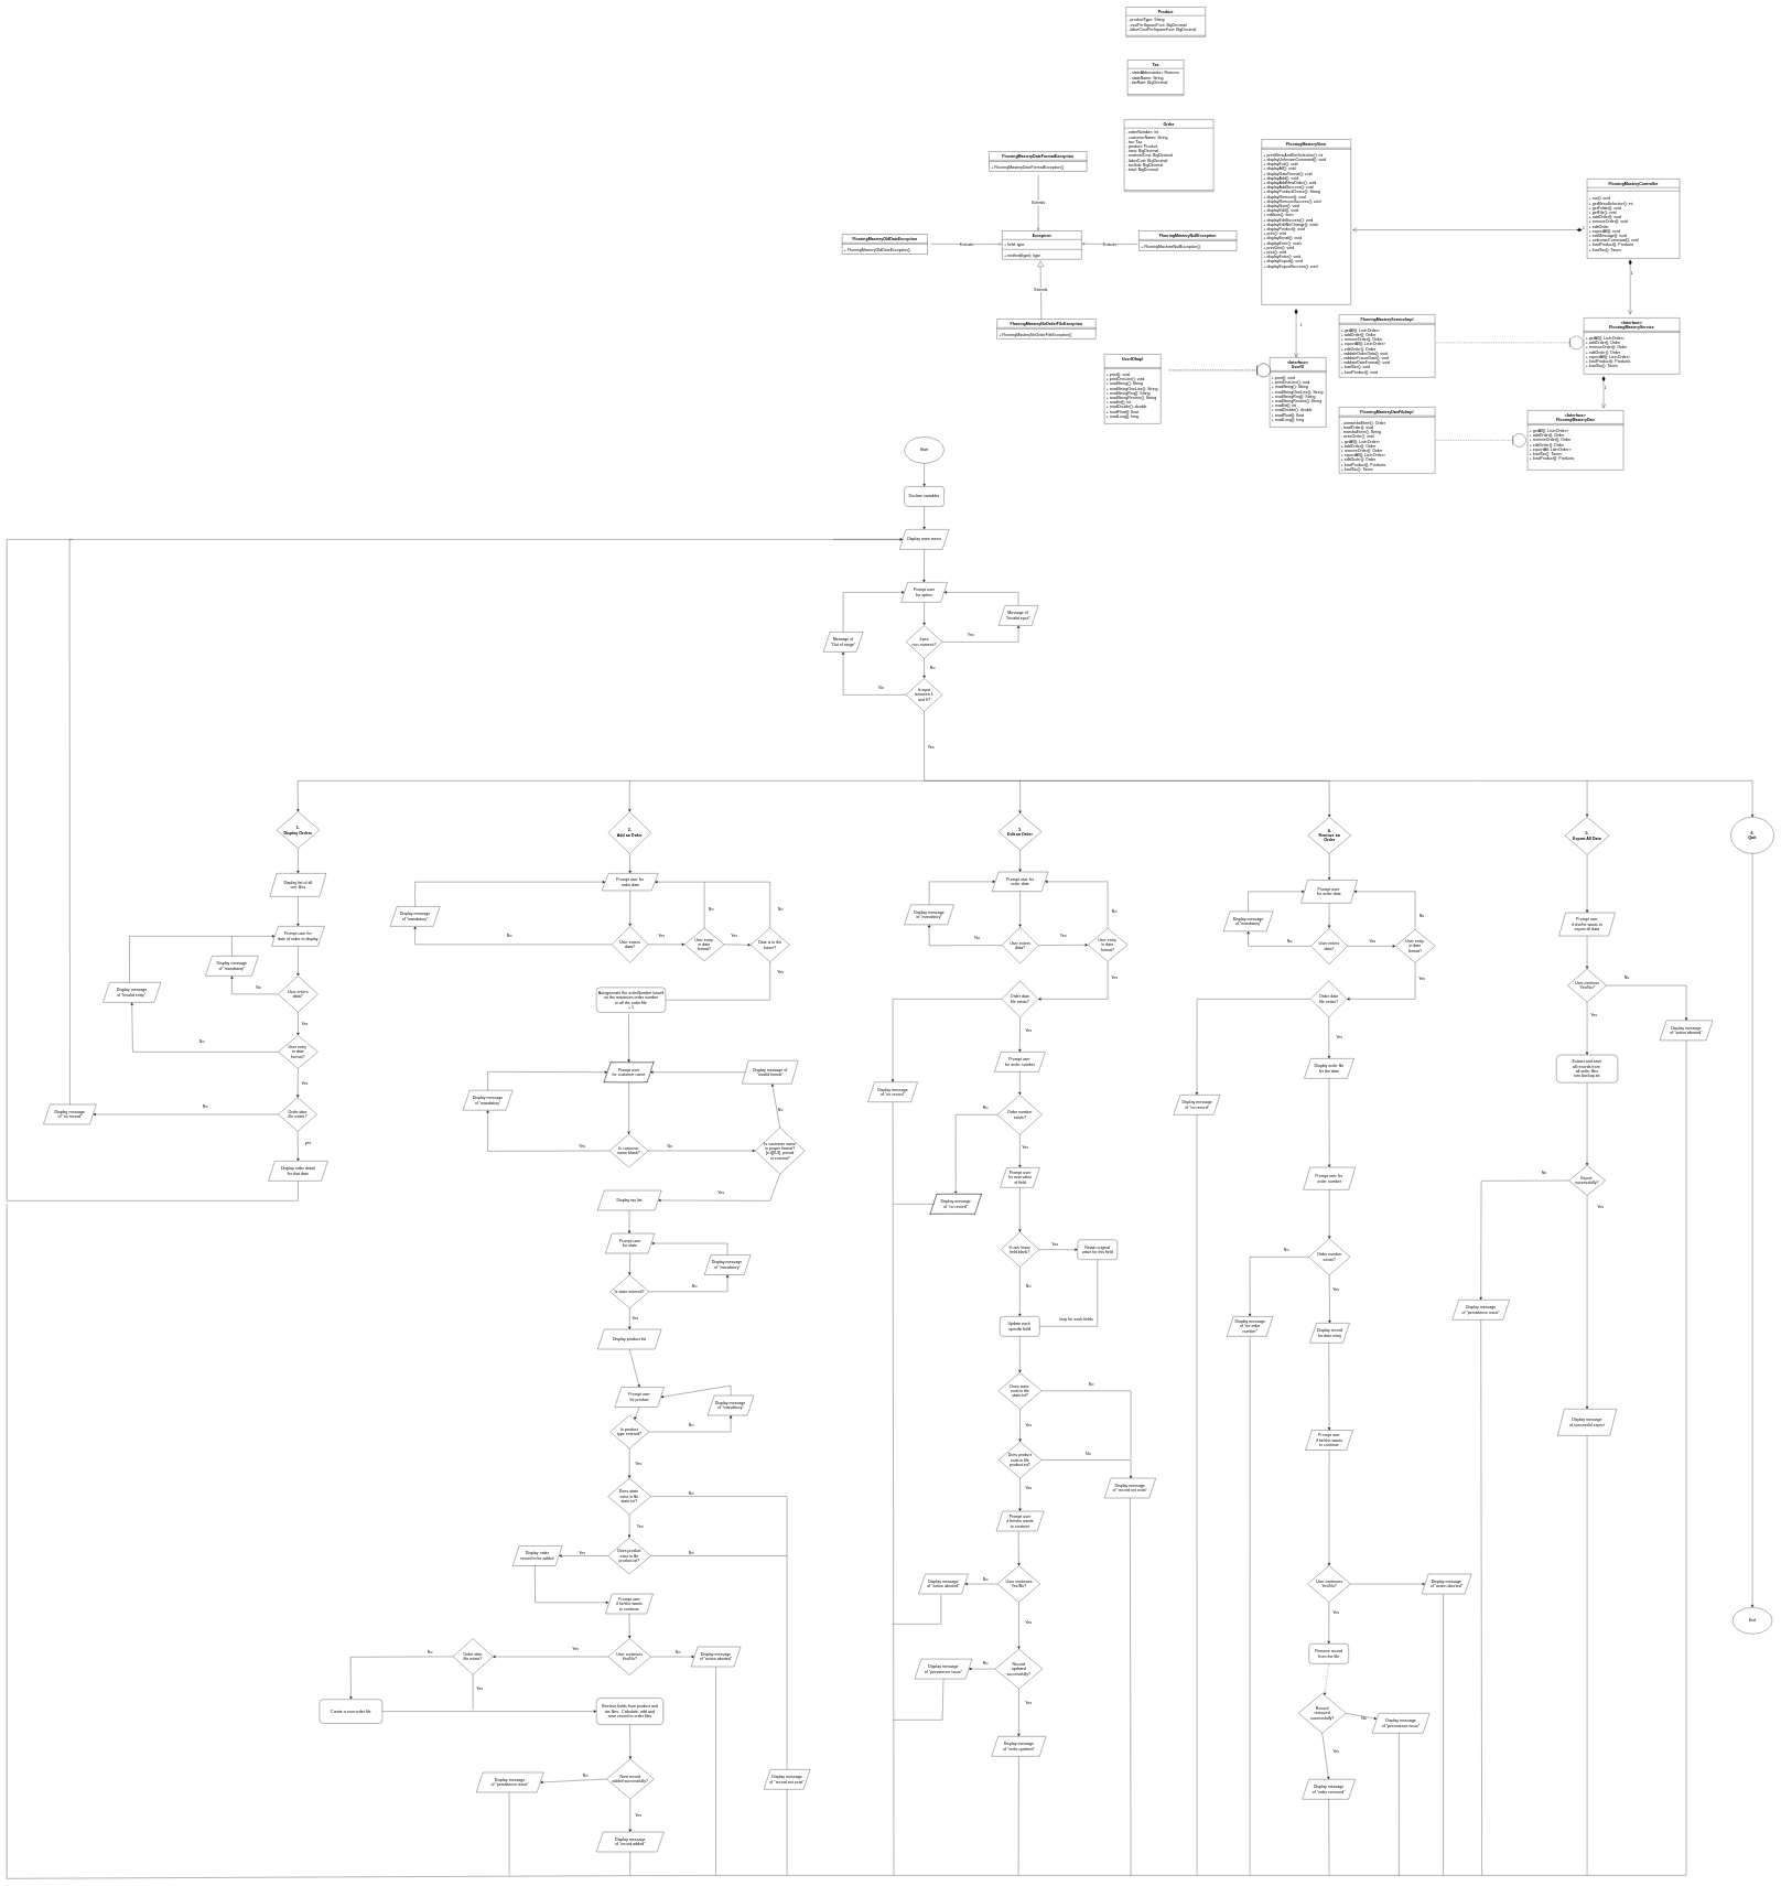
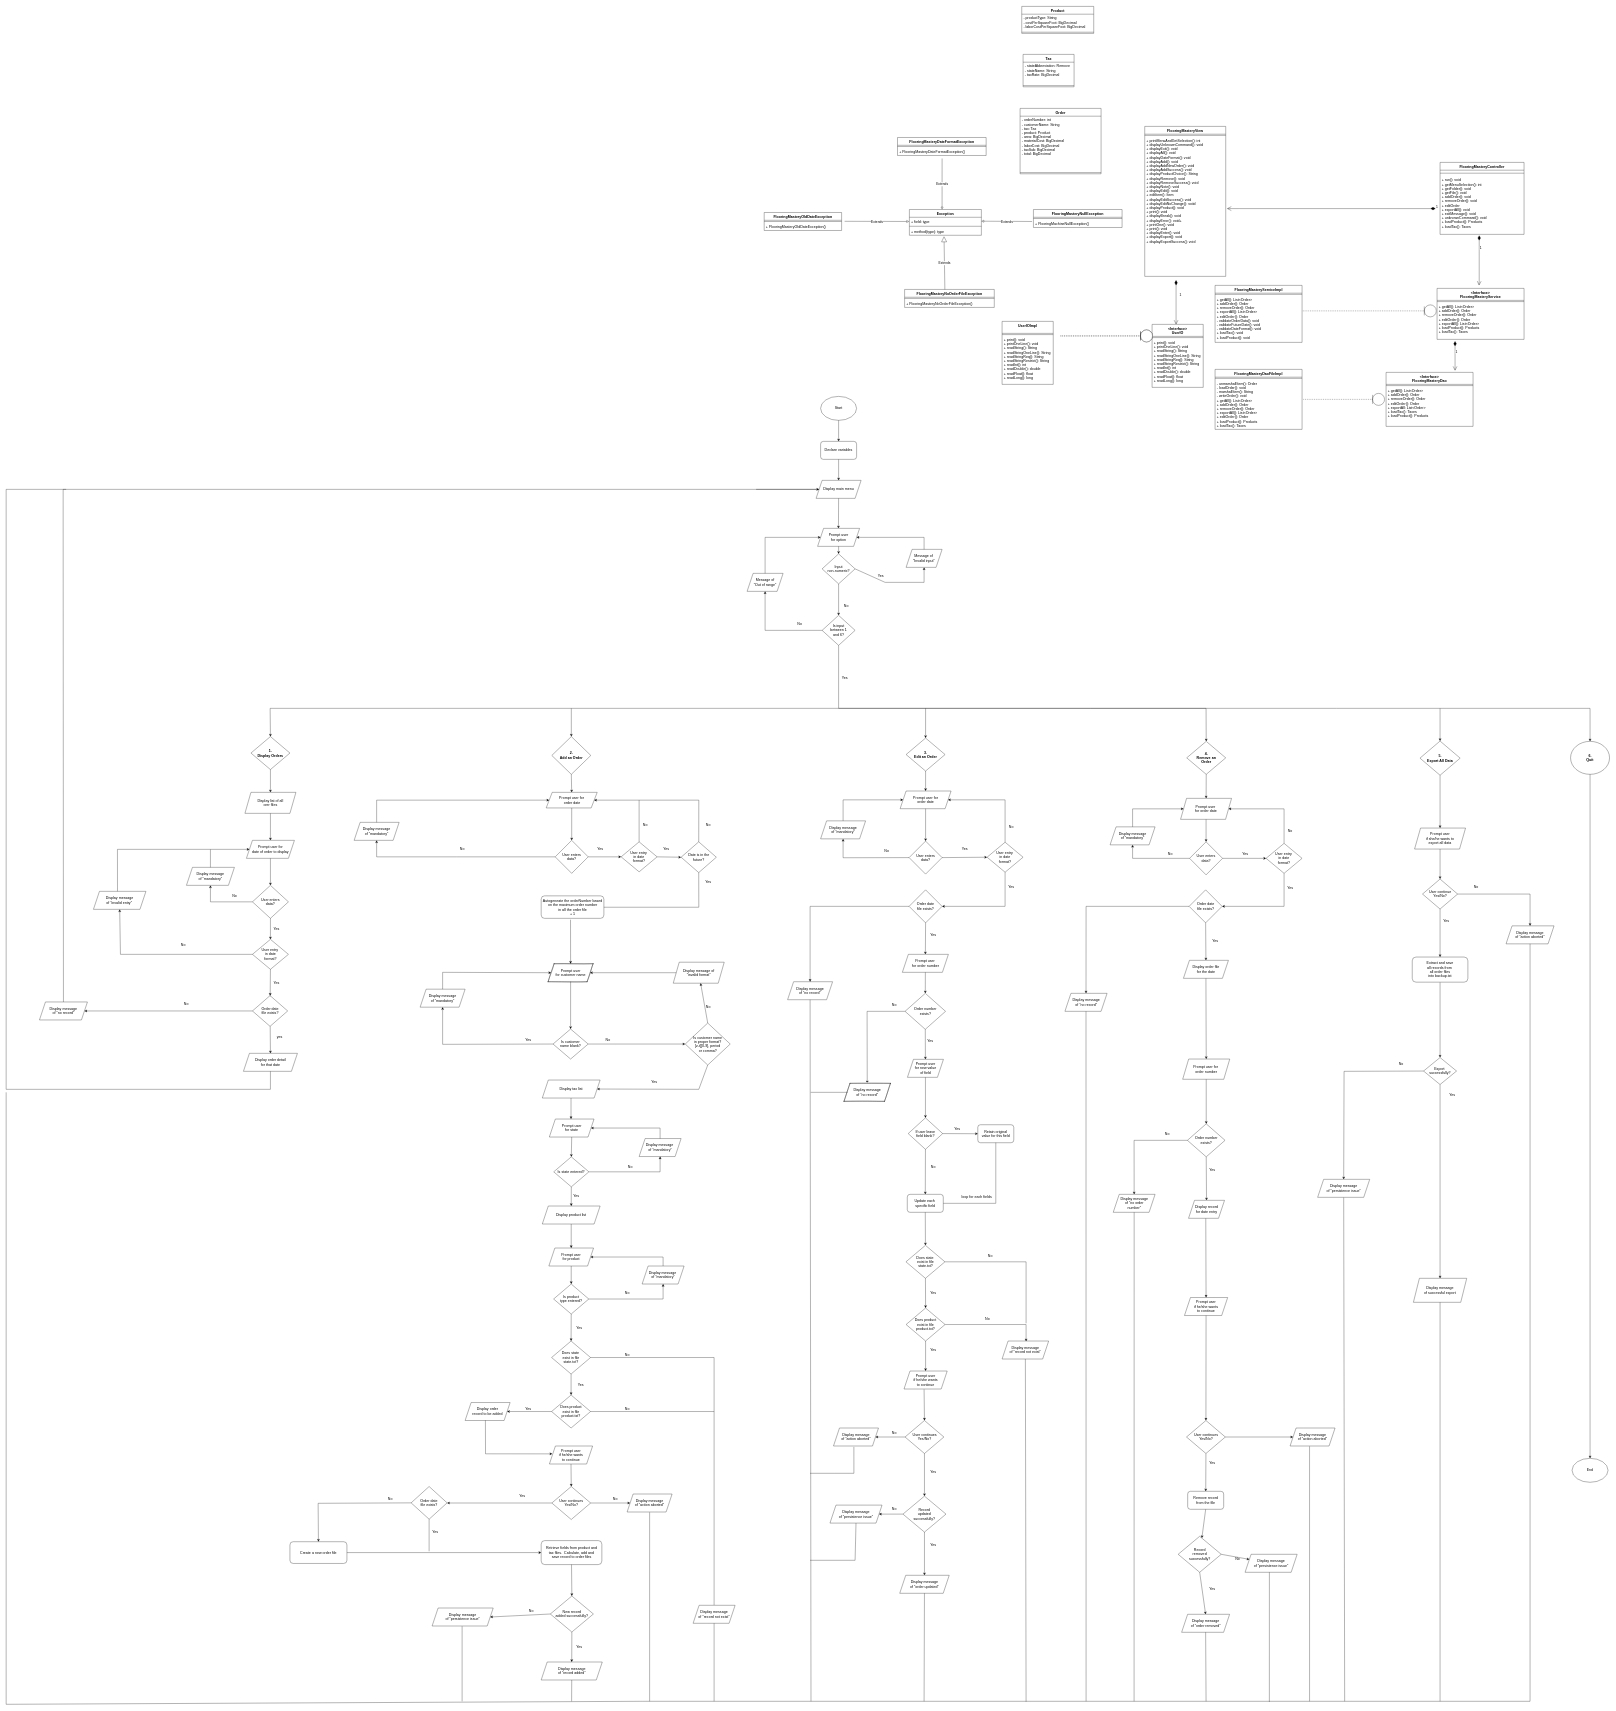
- <mxCell id="27" value="Input&lt;br&gt;non-numeric?" style="rhombus;whiteSpace=wrap;html=1;" parent="1" vertex="1"><mxGeometry x="2740" y="1890" width="110" height="100" as="geometry" /></mxCell>
+ <mxCell id="27" value="Input&lt;br&gt;non-numeric?" style="rhombus;whiteSpace=wrap;html=1;" parent="1" vertex="1"><mxGeometry x="2740" y="1845" width="110" height="100" as="geometry" /></mxCell>
- <mxCell id="202" value="Prompt user&lt;br&gt;for product" style="shape=parallelogram;perimeter=parallelogramPerimeter;whiteSpace=wrap;html=1;fixedSize=1;" parent="1" vertex="1"><mxGeometry x="1859.13" y="4194" width="149" height="60" as="geometry" /></mxCell>
+ <mxCell id="202" value="Prompt user&lt;br&gt;for product" style="shape=parallelogram;perimeter=parallelogramPerimeter;whiteSpace=wrap;html=1;fixedSize=1;" parent="1" vertex="1"><mxGeometry x="1829.13" y="4159" width="149" height="60" as="geometry" /></mxCell>
- <mxCell id="232" value="" style="endArrow=classic;html=1;rounded=0;exitX=0.5;exitY=1;exitDx=0;exitDy=0;dashed=1;" parent="1" source="227" target="312" edge="1"><mxGeometry width="50" height="50" relative="1" as="geometry"><mxPoint x="3603.5" y="4759" as="sourcePoint" /><mxPoint x="4230" y="5210" as="targetPoint" /></mxGeometry></mxCell>
+ <mxCell id="232" value="" style="endArrow=classic;html=1;rounded=0;exitX=0.5;exitY=1;exitDx=0;exitDy=0;" parent="1" source="227" target="312" edge="1"><mxGeometry width="50" height="50" relative="1" as="geometry"><mxPoint x="3603.5" y="4759" as="sourcePoint" /><mxPoint x="4230" y="5210" as="targetPoint" /></mxGeometry></mxCell>
